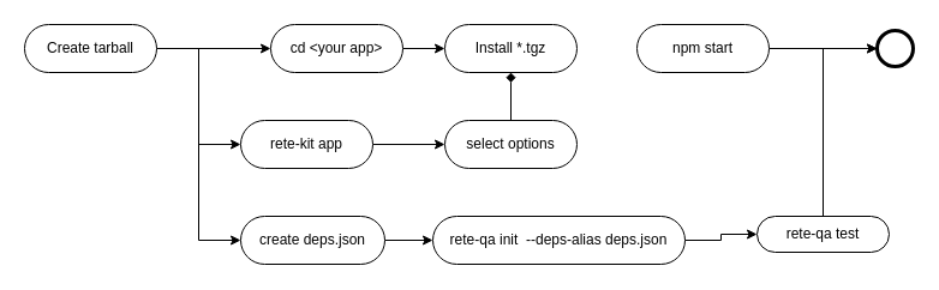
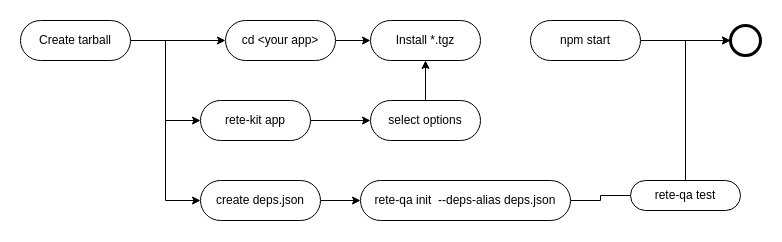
- <mxCell id="20" style="edgeStyle=orthogonalEdgeStyle;rounded=0;html=1;exitX=0.5;exitY=0;exitDx=0;exitDy=0;entryX=0.5;entryY=1;entryDx=0;entryDy=0;endArrow=diamond;" edge="1" parent="1" source="21" target="6"><mxGeometry relative="1" as="geometry" /></mxCell>
+ <mxCell id="20" style="edgeStyle=orthogonalEdgeStyle;rounded=0;html=1;exitX=0.5;exitY=0;exitDx=0;exitDy=0;entryX=0.5;entryY=1;entryDx=0;entryDy=0;" edge="1" parent="1" source="21" target="6"><mxGeometry relative="1" as="geometry" /></mxCell>
- <mxCell id="13" style="edgeStyle=orthogonalEdgeStyle;rounded=0;html=1;exitX=1;exitY=0.5;exitDx=0;exitDy=0;entryX=0;entryY=0.5;entryDx=0;entryDy=0;" edge="1" parent="1" source="14" target="16"><mxGeometry relative="1" as="geometry" /></mxCell>
+ <mxCell id="13" style="edgeStyle=orthogonalEdgeStyle;rounded=0;html=1;exitX=1;exitY=0.5;exitDx=0;exitDy=0;entryX=0;entryY=0.5;entryDx=0;entryDy=0;endArrow=none;" edge="1" parent="1" source="14" target="16"><mxGeometry relative="1" as="geometry" /></mxCell>
